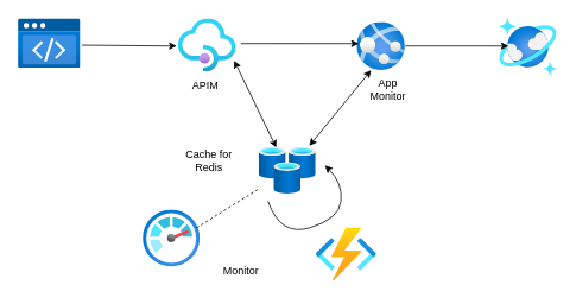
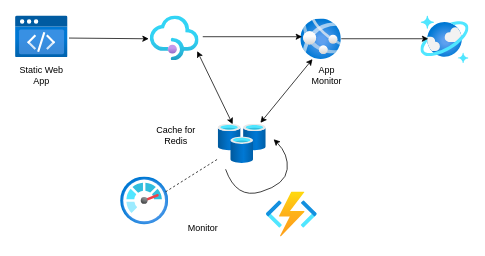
- <mxCell id="17" value="APIM" style="text;html=1;strokeColor=none;fillColor=none;align=center;verticalAlign=middle;whiteSpace=wrap;rounded=0;" vertex="1" parent="1"><mxGeometry x="200" y="80.5" width="60" height="30" as="geometry" /></mxCell>
+ <mxCell id="16" value="Static Web App" style="text;html=1;strokeColor=none;fillColor=none;align=center;verticalAlign=middle;whiteSpace=wrap;rounded=0;" vertex="1" parent="1"><mxGeometry x="25" y="84.5" width="60" height="30" as="geometry" /></mxCell>
